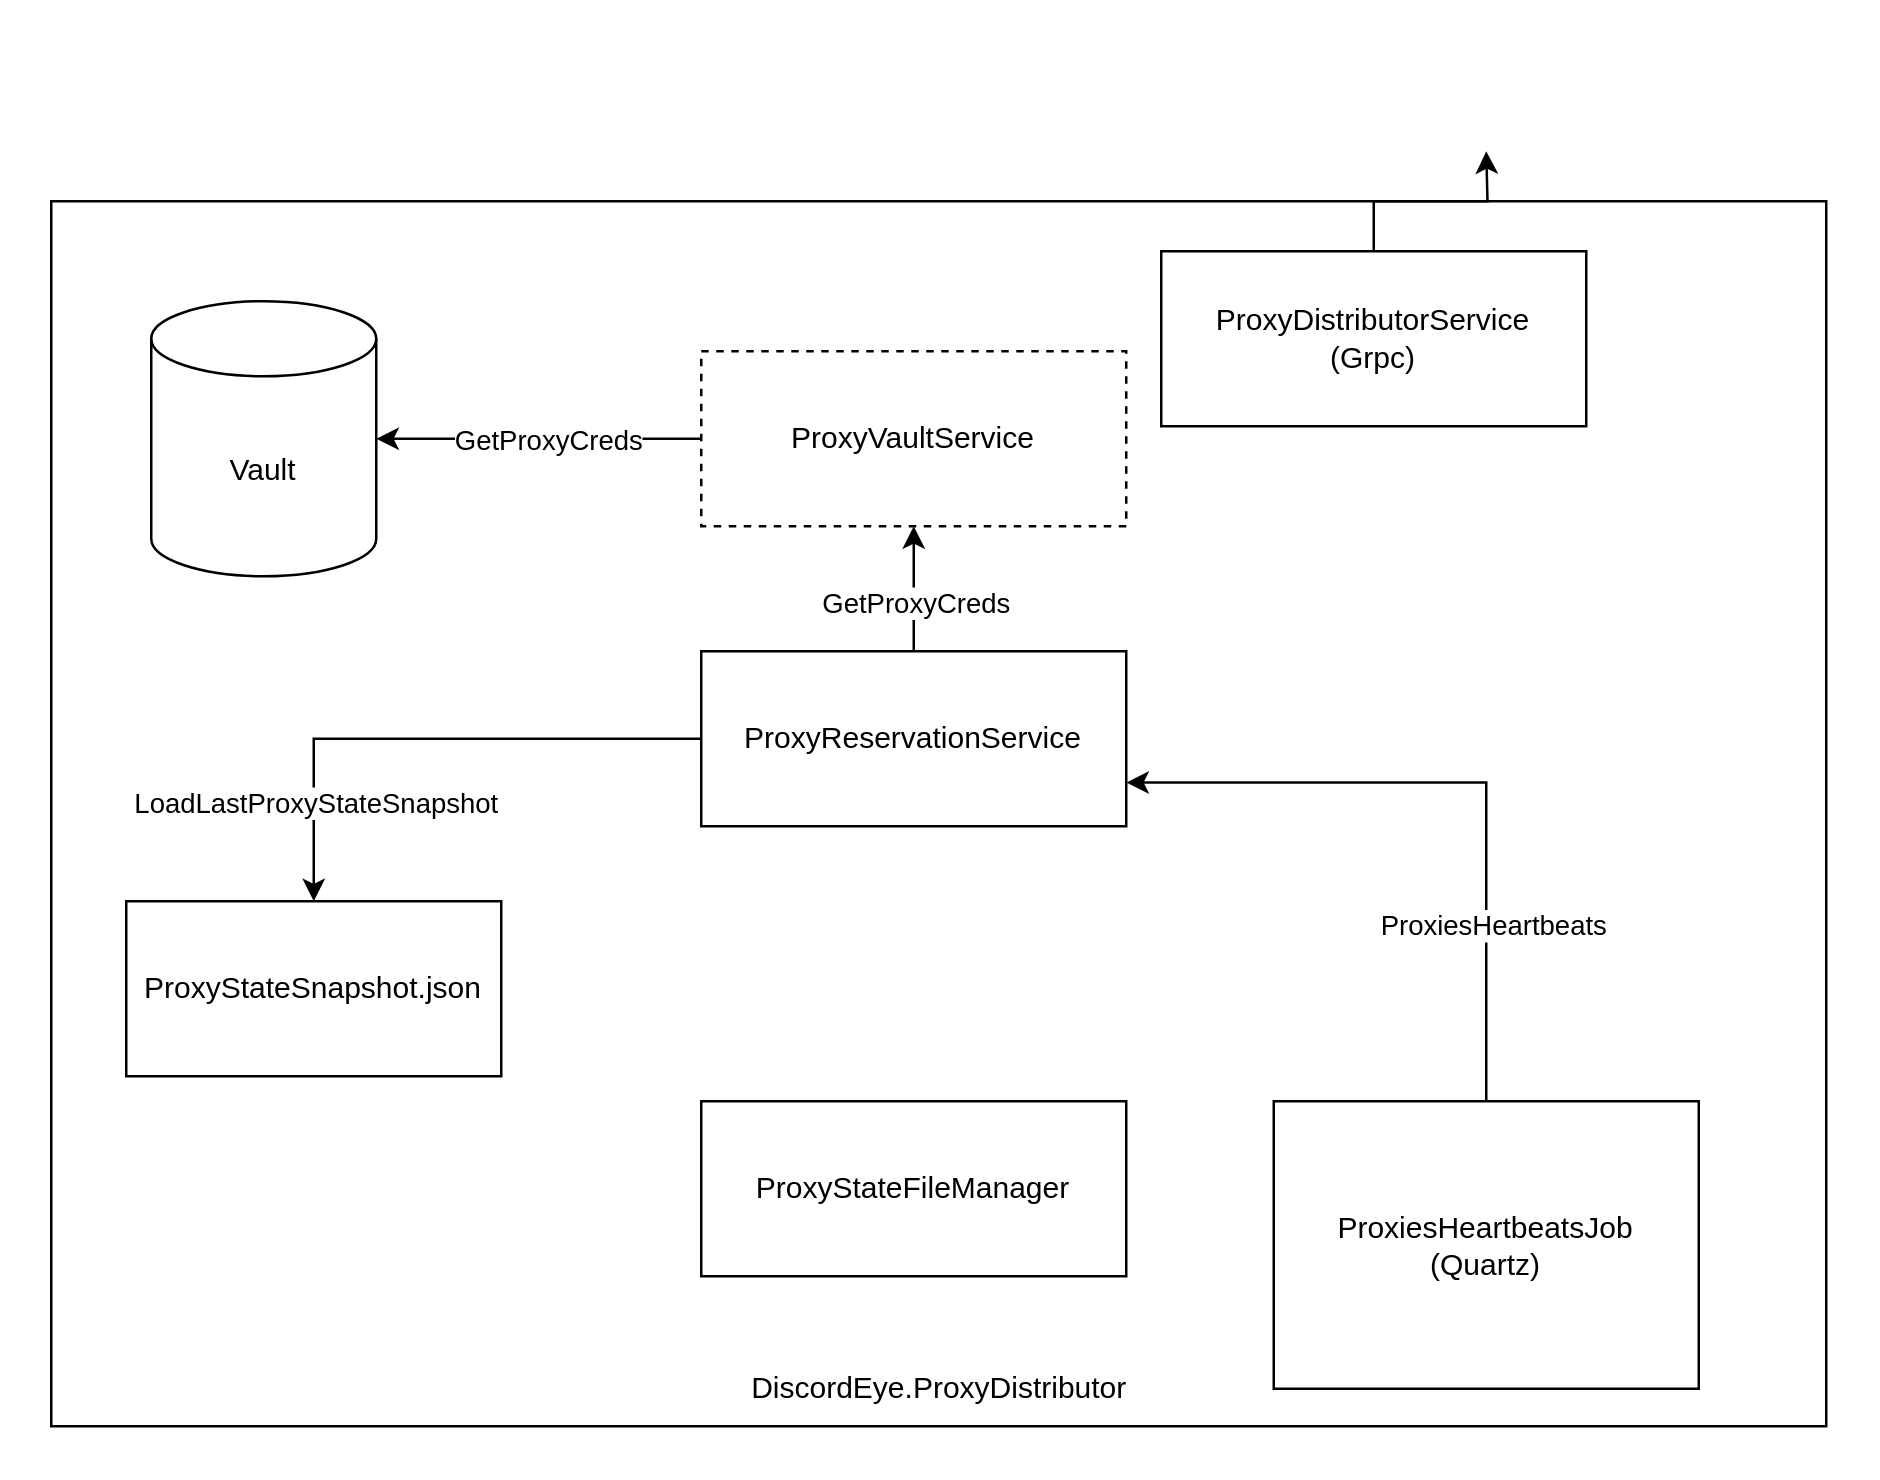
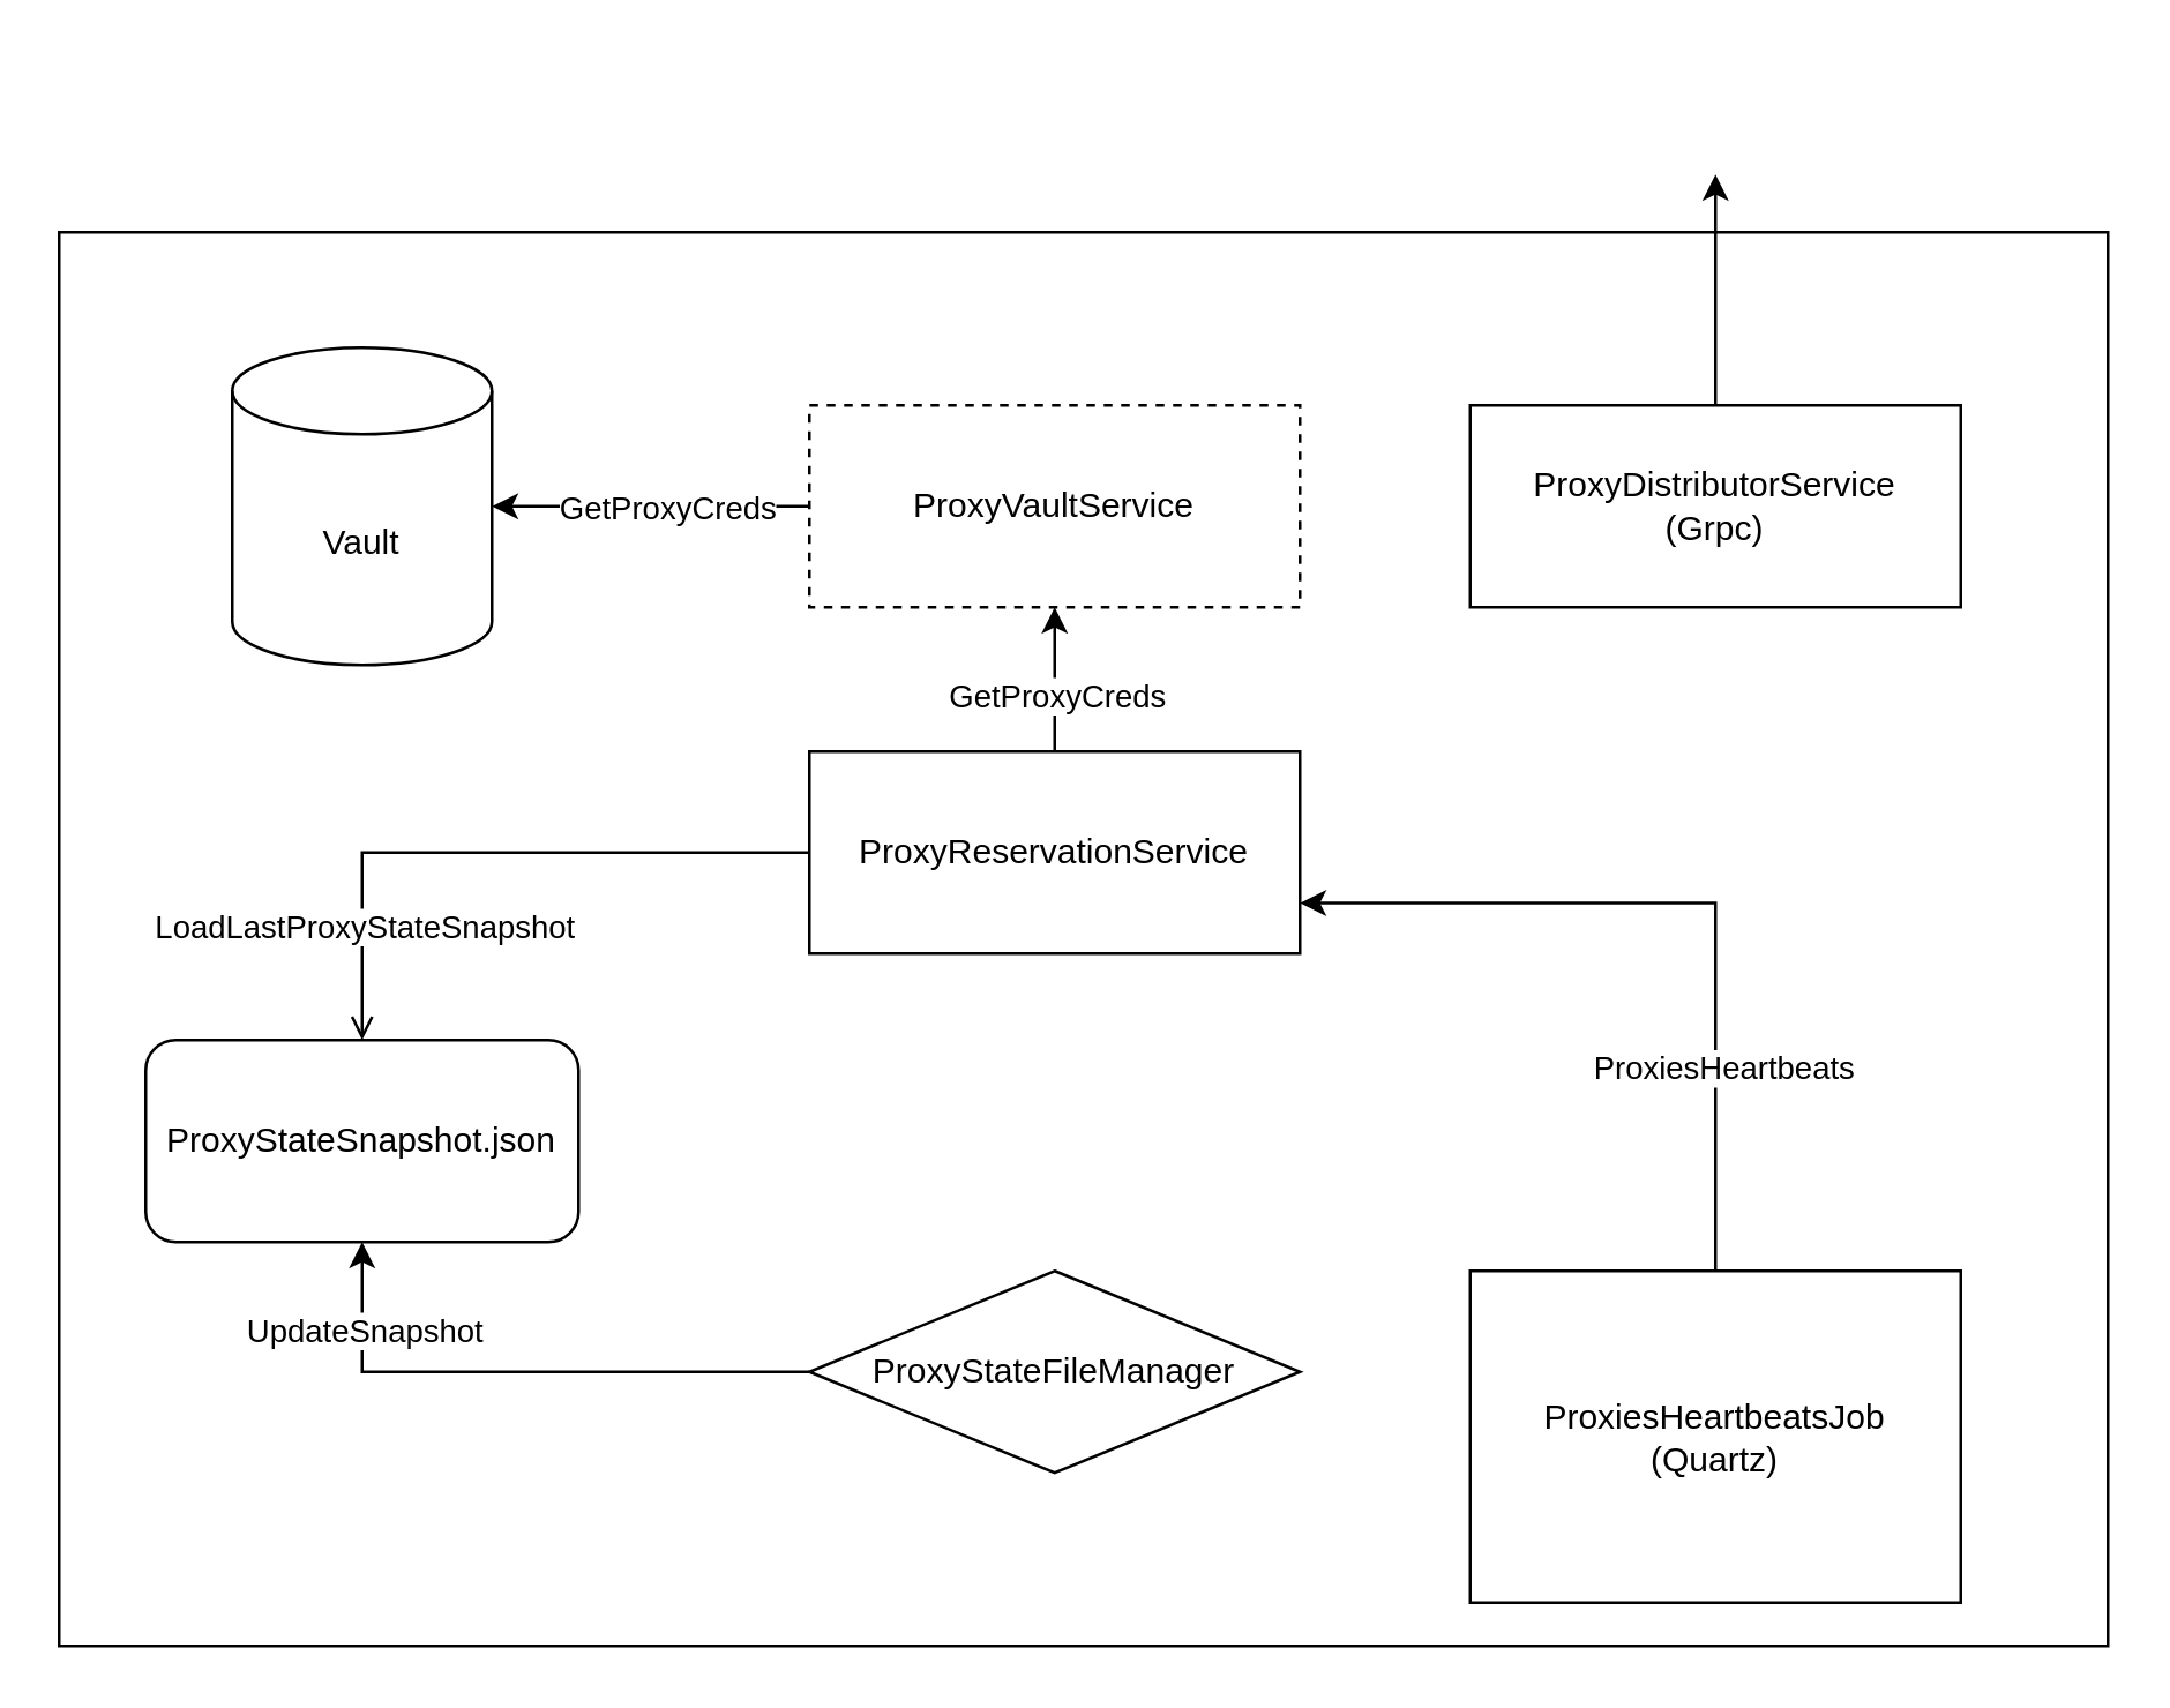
- <mxCell id="23" value="ProxyDistributorService&lt;br&gt;(Grpc)" style="rounded=0;whiteSpace=wrap;html=1;" vertex="1" parent="2"><mxGeometry x="444" y="80" width="170" height="70" as="geometry" /></mxCell>
+ <mxCell id="23" value="ProxyDistributorService&lt;br&gt;(Grpc)" style="rounded=0;whiteSpace=wrap;html=1;" vertex="1" parent="2"><mxGeometry x="489" y="120" width="170" height="70" as="geometry" /></mxCell>
- <mxCell id="21" value="Vault" style="shape=cylinder3;whiteSpace=wrap;html=1;boundedLbl=1;backgroundOutline=1;size=15;" vertex="1" parent="2"><mxGeometry x="40" y="100" width="90" height="110" as="geometry" /></mxCell>
+ <mxCell id="21" value="Vault" style="shape=cylinder3;whiteSpace=wrap;html=1;boundedLbl=1;backgroundOutline=1;size=15;" vertex="1" parent="2"><mxGeometry x="60" y="100" width="90" height="110" as="geometry" /></mxCell>
- <mxCell id="6" style="edgeStyle=orthogonalEdgeStyle;rounded=0;orthogonalLoop=1;jettySize=auto;html=1;entryX=0.5;entryY=0;entryDx=0;entryDy=0;" edge="1" parent="2" source="10" target="20"><mxGeometry relative="1" as="geometry" /></mxCell>
+ <mxCell id="6" style="edgeStyle=orthogonalEdgeStyle;rounded=0;orthogonalLoop=1;jettySize=auto;html=1;entryX=0.5;entryY=0;entryDx=0;entryDy=0;endArrow=open;" edge="1" parent="2" source="10" target="20"><mxGeometry relative="1" as="geometry" /></mxCell>
- <mxCell id="20" value="ProxyStateSnapshot.json" style="rounded=0;whiteSpace=wrap;html=1;" vertex="1" parent="2"><mxGeometry x="30" y="340" width="150" height="70" as="geometry" /></mxCell>
+ <mxCell id="20" value="ProxyStateSnapshot.json" style="whiteSpace=wrap;html=1;rounded=1;" vertex="1" parent="2"><mxGeometry x="30" y="340" width="150" height="70" as="geometry" /></mxCell>
+ <mxCell id="14" style="edgeStyle=orthogonalEdgeStyle;rounded=0;orthogonalLoop=1;jettySize=auto;html=1;" edge="1" parent="2" source="16" target="20"><mxGeometry relative="1" as="geometry" /></mxCell>
+ <mxCell id="15" value="UpdateSnapshot" style="edgeLabel;html=1;align=center;verticalAlign=middle;resizable=0;points=[];" vertex="1" connectable="0" parent="14"><mxGeometry x="0.343" y="1" relative="1" as="geometry"><mxPoint x="-21" y="-16" as="offset" /></mxGeometry></mxCell>
- <mxCell id="16" value="ProxyStateFileManager" style="rounded=0;whiteSpace=wrap;html=1;" vertex="1" parent="2"><mxGeometry x="260" y="420" width="170" height="70" as="geometry" /></mxCell>
+ <mxCell id="16" value="ProxyStateFileManager" style="rhombus;whiteSpace=wrap;html=1;" vertex="1" parent="2"><mxGeometry x="260" y="420" width="170" height="70" as="geometry" /></mxCell>
- <mxCell id="5" value="DiscordEye.ProxyDistributor" style="text;html=1;align=center;verticalAlign=middle;whiteSpace=wrap;rounded=0;" vertex="1" parent="3"><mxGeometry x="270.5" y="520" width="169" height="30" as="geometry" /></mxCell>
